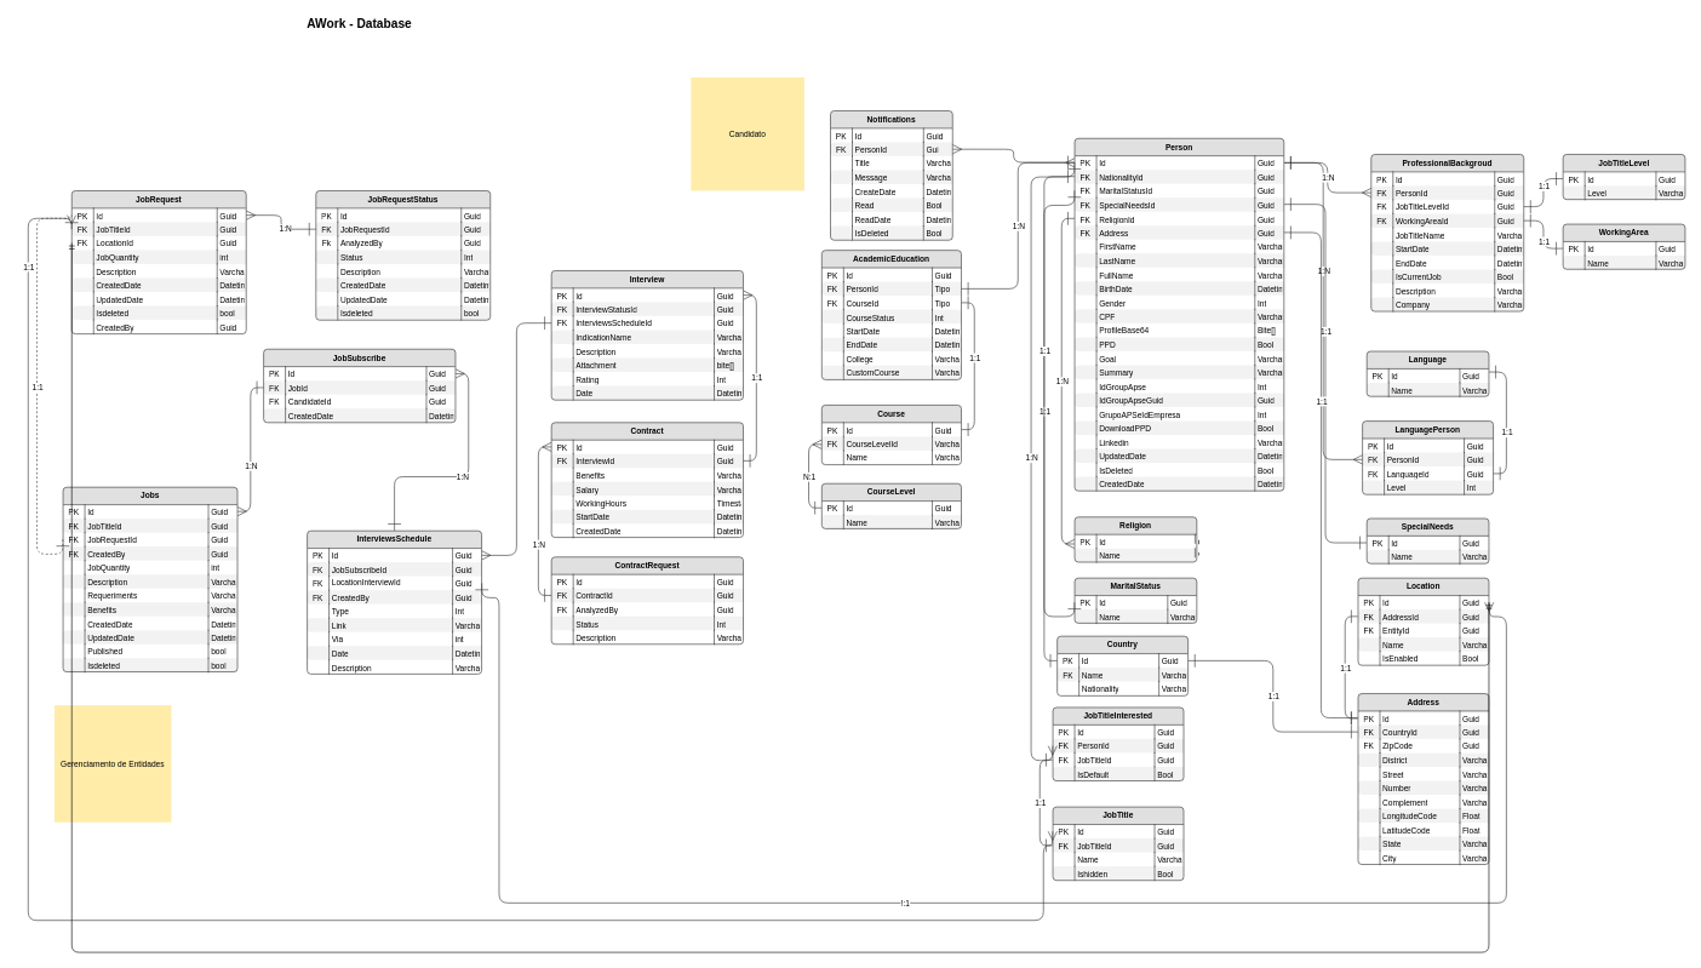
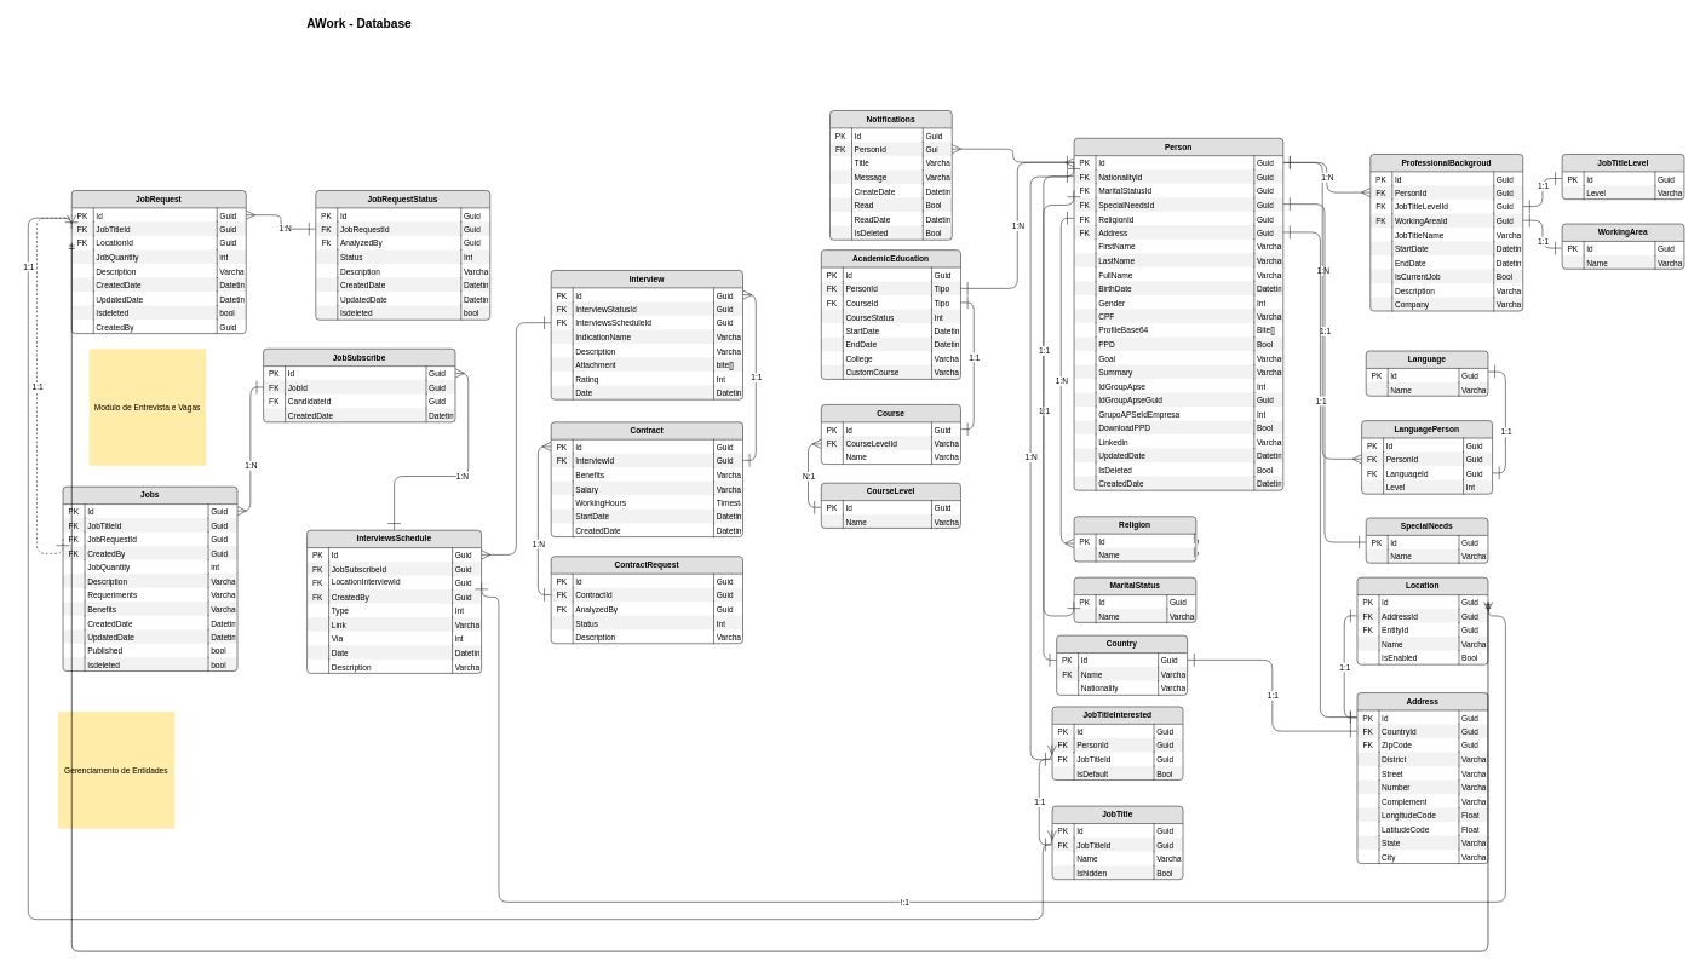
- <mxCell id="462" value="Candidato" style="html=1;overflow=block;whiteSpace=wrap;whiteSpace=wrap;fontSize=11;spacing=3;strokeColor=none;fillColor=#FFECA9;strokeWidth=0;fontColor=#000000;" vertex="1" parent="1"><mxGeometry x="950" y="106" width="156" height="156" as="geometry" /></mxCell>
+ <mxCell id="209" value="Modulo de Entrevista e Vagas" style="html=1;overflow=block;whiteSpace=wrap;whiteSpace=wrap;fontSize=11;spacing=3;strokeColor=none;fillColor=#FFECA9;strokeWidth=0;fontColor=#000000;" vertex="1" parent="1"><mxGeometry x="122" y="480" width="161" height="161" as="geometry" /></mxCell>
- <mxCell id="366" value="Gerenciamento de Entidades" style="html=1;overflow=block;whiteSpace=wrap;whiteSpace=wrap;fontSize=11;spacing=3;strokeColor=none;fillColor=#FFECA9;strokeWidth=0;fontColor=#000000;" vertex="1" parent="1"><mxGeometry x="74" y="970" width="161" height="161" as="geometry" /></mxCell>
+ <mxCell id="366" value="Gerenciamento de Entidades" style="html=1;overflow=block;whiteSpace=wrap;whiteSpace=wrap;fontSize=11;spacing=3;strokeColor=none;fillColor=#FFECA9;strokeWidth=0;fontColor=#000000;" vertex="1" parent="1"><mxGeometry x="79" y="980" width="161" height="161" as="geometry" /></mxCell>
